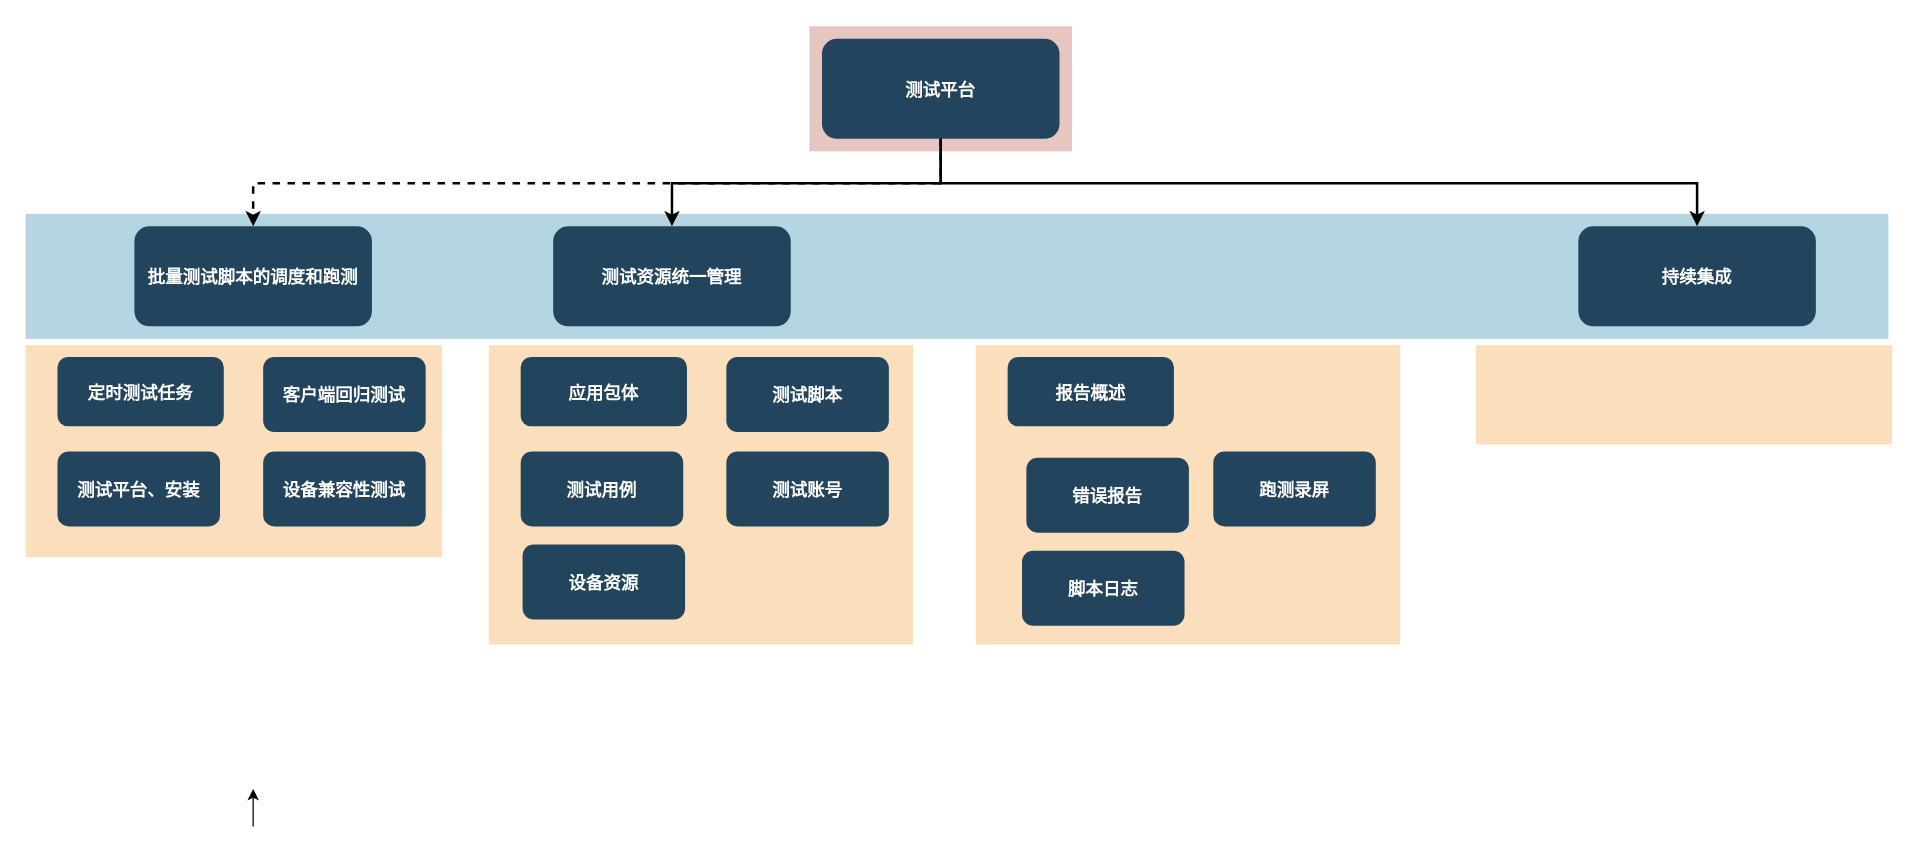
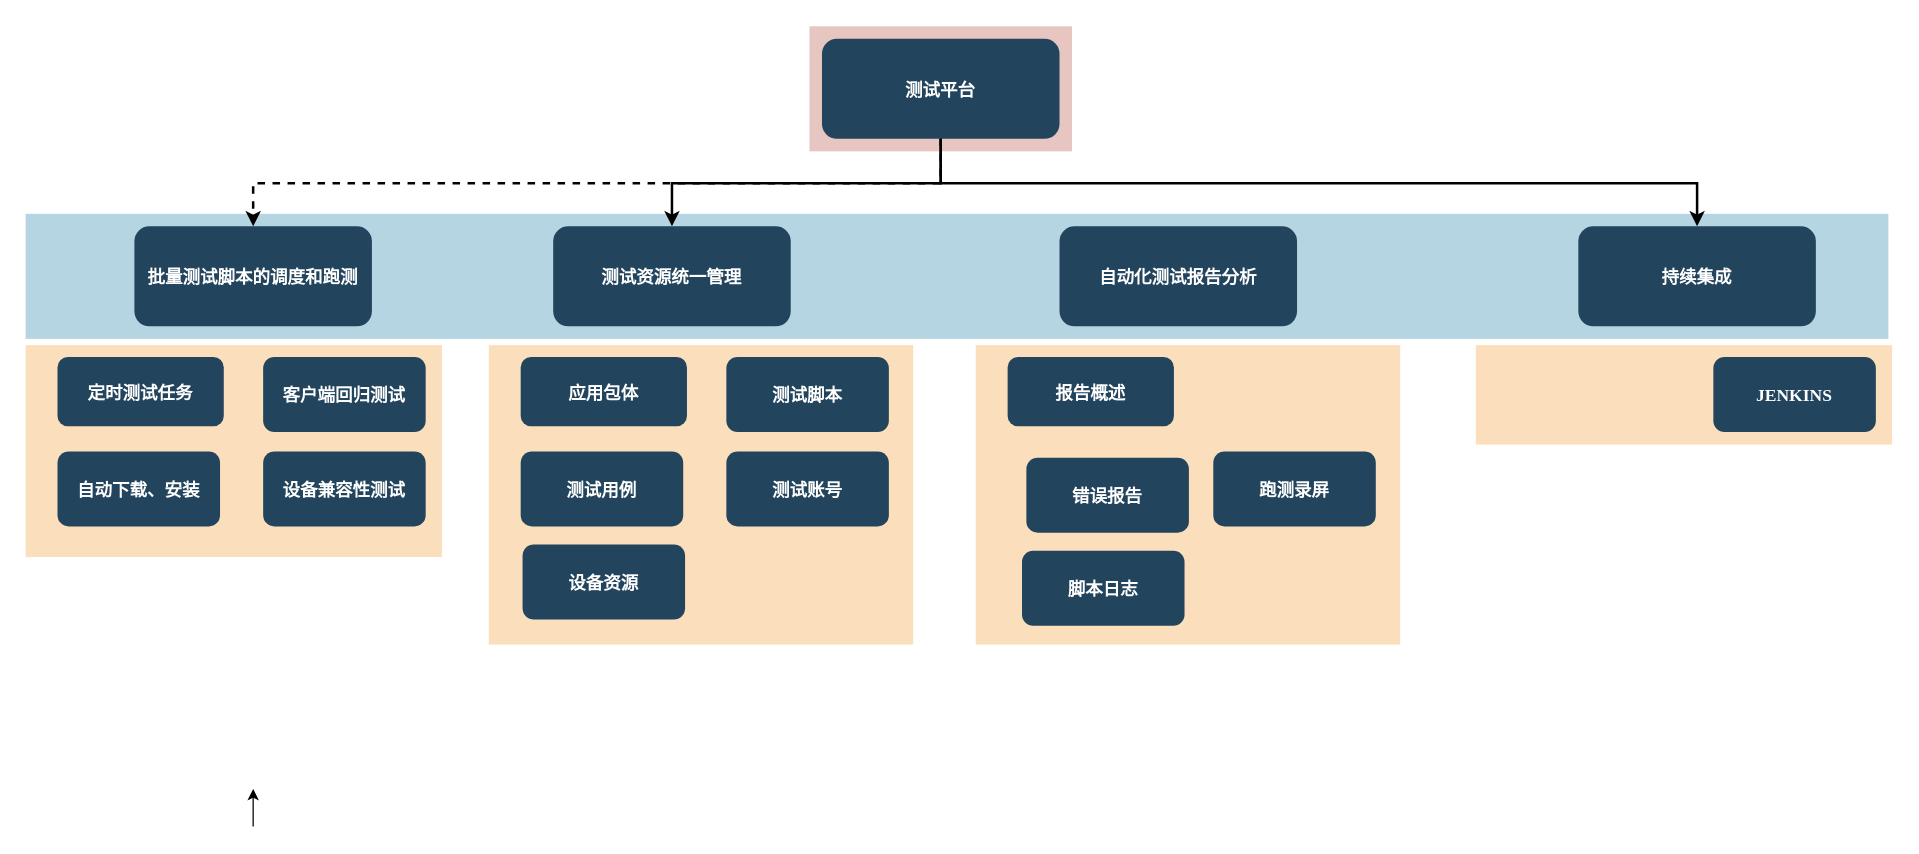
+ <mxCell id="8" value="自动化测试报告分析" style="rounded=1;fillColor=#23445D;gradientColor=none;strokeColor=none;fontColor=#FFFFFF;fontStyle=1;fontFamily=Tahoma;fontSize=14" parent="1" vertex="1"><mxGeometry x="847" y="180.5" width="190" height="80" as="geometry" /></mxCell>
+ <mxCell id="30" value="JENKINS" style="rounded=1;fillColor=#23445D;gradientColor=none;strokeColor=none;fontColor=#FFFFFF;fontStyle=1;fontFamily=Tahoma;fontSize=14" vertex="1" parent="1"><mxGeometry x="1370" y="285" width="130" height="60" as="geometry" /></mxCell>
- <mxCell id="14" value="测试平台、安装" style="rounded=1;fillColor=#23445D;gradientColor=none;strokeColor=none;fontColor=#FFFFFF;fontStyle=1;fontFamily=Tahoma;fontSize=14" parent="1" vertex="1"><mxGeometry x="45.5" y="360.5" width="130" height="60" as="geometry" /></mxCell>
+ <mxCell id="14" value="自动下载、安装" style="rounded=1;fillColor=#23445D;gradientColor=none;strokeColor=none;fontColor=#FFFFFF;fontStyle=1;fontFamily=Tahoma;fontSize=14" parent="1" vertex="1"><mxGeometry x="45.5" y="360.5" width="130" height="60" as="geometry" /></mxCell>
